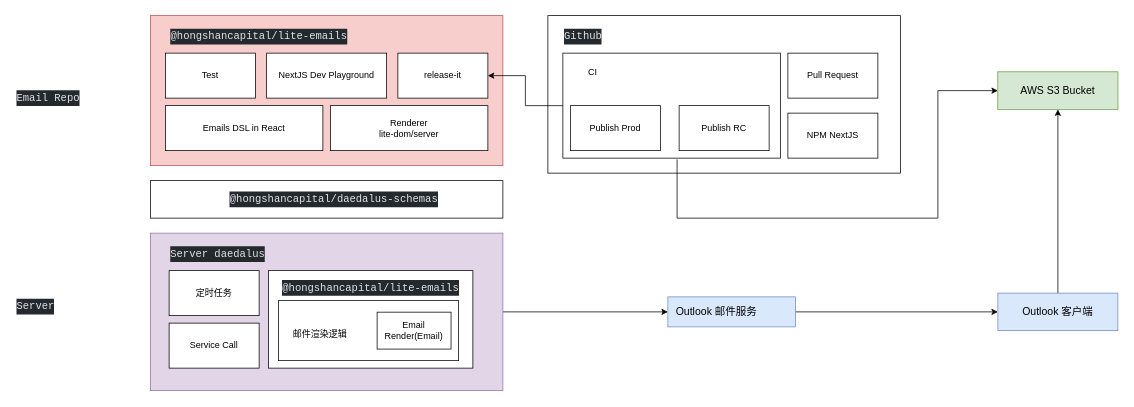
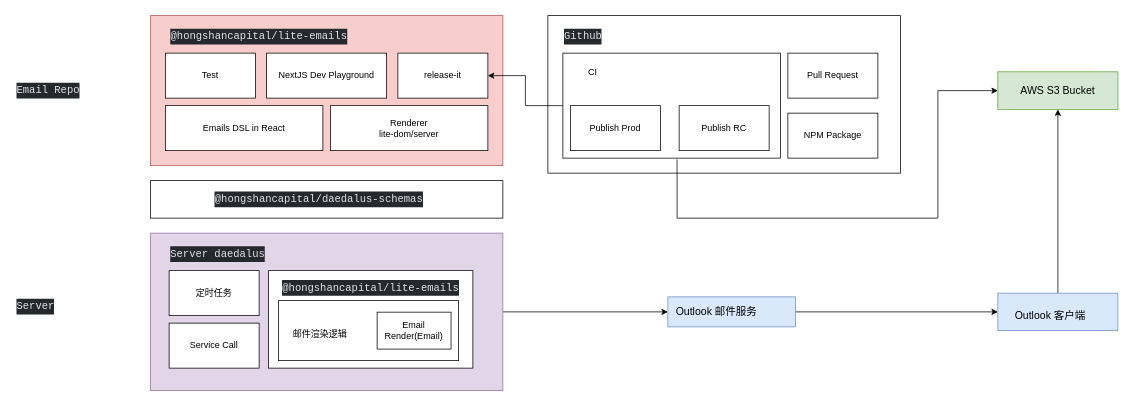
- <mxCell id="45" value="&lt;div style=&quot;color: rgb(225, 228, 232); background-color: rgb(36, 41, 46); font-family: Fira Code, Menlo, Monaco, &amp;quot;Courier New&amp;quot;, monospace, Menlo, Monaco, &amp;quot;Courier New&amp;quot;, monospace; font-weight: normal; font-size: 14px; line-height: 21px;&quot;&gt;&lt;div&gt;&lt;font style=&quot;font-size: 14px;&quot;&gt;Email Repo&lt;br&gt;&lt;/font&gt;&lt;/div&gt;&lt;/div&gt;" style="text;html=1;strokeColor=none;fillColor=none;align=left;verticalAlign=middle;whiteSpace=wrap;rounded=0;" vertex="1" parent="1"><mxGeometry x="20" y="112.5" width="130" height="35" as="geometry" /></mxCell>
+ <mxCell id="45" value="&lt;div style=&quot;color: rgb(225, 228, 232); background-color: rgb(36, 41, 46); font-family: Fira Code, Menlo, Monaco, &amp;quot;Courier New&amp;quot;, monospace, Menlo, Monaco, &amp;quot;Courier New&amp;quot;, monospace; font-weight: normal; font-size: 14px; line-height: 21px;&quot;&gt;&lt;div&gt;&lt;font style=&quot;font-size: 14px;&quot;&gt;Email Repo&lt;br&gt;&lt;/font&gt;&lt;/div&gt;&lt;/div&gt;" style="text;html=1;strokeColor=none;fillColor=none;align=left;verticalAlign=middle;whiteSpace=wrap;rounded=0;" vertex="1" parent="1"><mxGeometry x="20" y="102.5" width="130" height="35" as="geometry" /></mxCell>
- <mxCell id="17" value="NPM NextJS" style="rounded=0;whiteSpace=wrap;html=1;" vertex="1" parent="1"><mxGeometry x="1050" y="150" width="120" height="60" as="geometry" /></mxCell>
+ <mxCell id="17" value="NPM Package" style="rounded=0;whiteSpace=wrap;html=1;" vertex="1" parent="1"><mxGeometry x="1050" y="150" width="120" height="60" as="geometry" /></mxCell>
- <mxCell id="38" value="&lt;div style=&quot;color: rgb(225, 228, 232); background-color: rgb(36, 41, 46); font-family: Fira Code, Menlo, Monaco, &amp;quot;Courier New&amp;quot;, monospace, Menlo, Monaco, &amp;quot;Courier New&amp;quot;, monospace; font-weight: normal; font-size: 14px; line-height: 21px;&quot;&gt;&lt;div&gt;@hongshancapital/daedalus-schemas&lt;/div&gt;&lt;/div&gt;" style="text;html=1;strokeColor=none;fillColor=none;align=center;verticalAlign=middle;whiteSpace=wrap;rounded=0;" vertex="1" parent="1"><mxGeometry x="295.806" y="247.5" width="298.172" height="35" as="geometry" /></mxCell>
+ <mxCell id="38" value="&lt;div style=&quot;color: rgb(225, 228, 232); background-color: rgb(36, 41, 46); font-family: Fira Code, Menlo, Monaco, &amp;quot;Courier New&amp;quot;, monospace, Menlo, Monaco, &amp;quot;Courier New&amp;quot;, monospace; font-weight: normal; font-size: 14px; line-height: 21px;&quot;&gt;&lt;div&gt;@hongshancapital/daedalus-schemas&lt;/div&gt;&lt;/div&gt;" style="text;html=1;strokeColor=none;fillColor=none;align=center;verticalAlign=middle;whiteSpace=wrap;rounded=0;" vertex="1" parent="1"><mxGeometry x="275.806" y="247.5" width="298.172" height="35" as="geometry" /></mxCell>
- <mxCell id="26" value="&lt;font style=&quot;font-size: 14px;&quot;&gt;Outlook 客户端&lt;/font&gt;" style="text;html=1;strokeColor=none;fillColor=none;align=center;verticalAlign=middle;whiteSpace=wrap;rounded=0;" vertex="1" parent="1"><mxGeometry x="1350" y="400" width="120" height="30" as="geometry" /></mxCell>
+ <mxCell id="26" value="&lt;font style=&quot;font-size: 14px;&quot;&gt;Outlook 客户端&lt;/font&gt;" style="text;html=1;strokeColor=none;fillColor=none;align=center;verticalAlign=middle;whiteSpace=wrap;rounded=0;" vertex="1" parent="1"><mxGeometry x="1340" y="405" width="120" height="30" as="geometry" /></mxCell>
